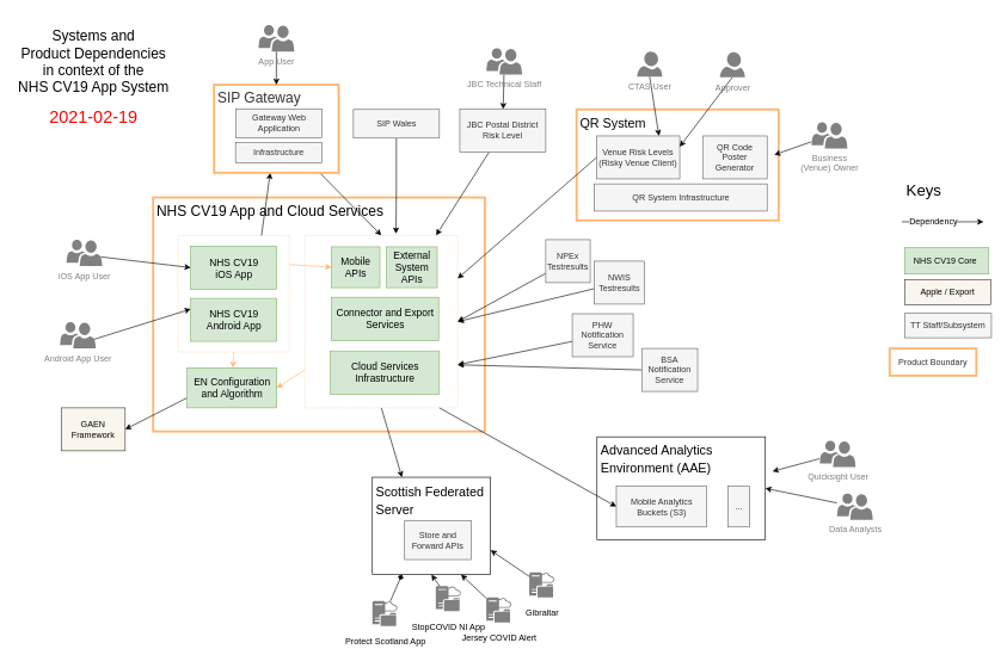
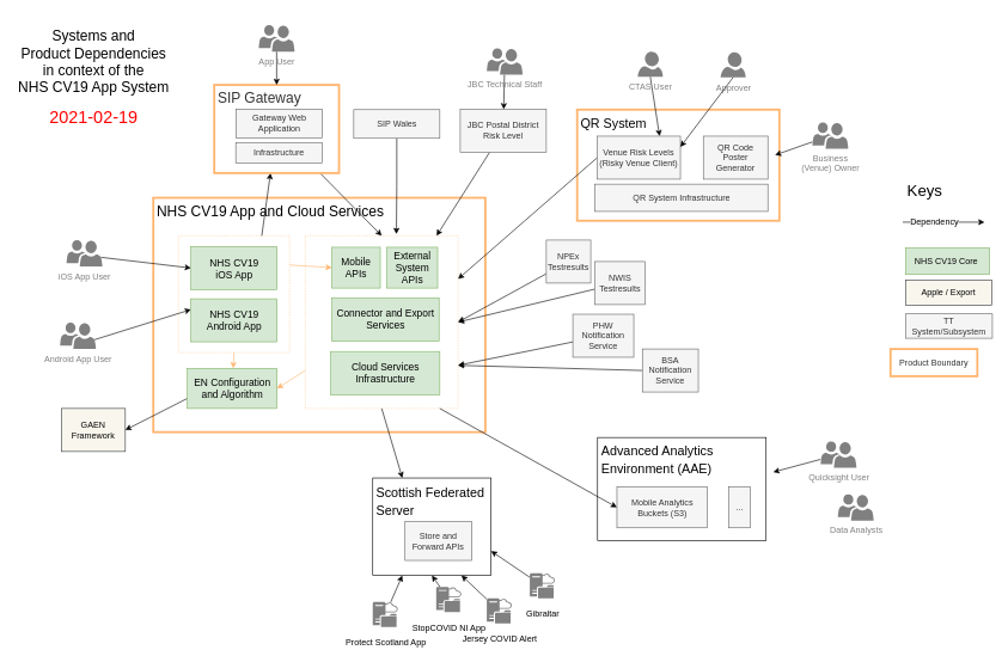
- <mxCell id="18" value="TT Staff/Subsystem" style="rounded=0;whiteSpace=wrap;html=1;fillColor=#f5f5f5;strokeColor=#666666;fontColor=#333333;" parent="1" vertex="1"><mxGeometry x="1262" y="437.5" width="121" height="34" as="geometry" /></mxCell>
+ <mxCell id="18" value="TT System/Subsystem" style="rounded=0;whiteSpace=wrap;html=1;fillColor=#f5f5f5;strokeColor=#666666;fontColor=#333333;" parent="1" vertex="1"><mxGeometry x="1262" y="437.5" width="121" height="34" as="geometry" /></mxCell>
- <mxCell id="43" style="edgeStyle=none;rounded=0;orthogonalLoop=1;jettySize=auto;html=1;entryX=1;entryY=0.5;entryDx=0;entryDy=0;fontSize=20;" parent="1" source="44" target="24" edge="1"><mxGeometry relative="1" as="geometry"><mxPoint x="1078.5" y="695" as="targetPoint" /></mxGeometry></mxCell>
- <mxCell id="46" style="edgeStyle=none;rounded=0;orthogonalLoop=1;jettySize=auto;html=1;entryX=0.25;entryY=1;entryDx=0;entryDy=0;fontSize=20;endArrow=diamond;" parent="1" source="47" target="36" edge="1"><mxGeometry relative="1" as="geometry" /></mxCell>
+ <mxCell id="46" style="edgeStyle=none;rounded=0;orthogonalLoop=1;jettySize=auto;html=1;entryX=0.25;entryY=1;entryDx=0;entryDy=0;fontSize=20;" parent="1" source="47" target="36" edge="1"><mxGeometry relative="1" as="geometry" /></mxCell>
